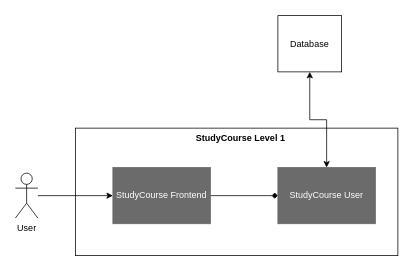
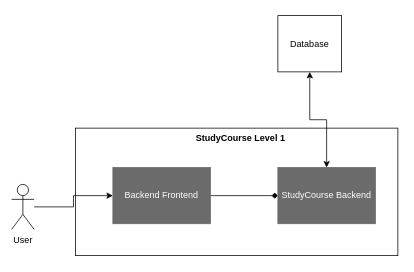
- <mxCell id="4" value="&lt;div&gt;User&lt;/div&gt;" style="shape=umlActor;verticalLabelPosition=bottom;verticalAlign=top;html=1;" vertex="1" parent="1"><mxGeometry x="20" y="230" width="30" height="60" as="geometry" /></mxCell>
+ <mxCell id="4" value="&lt;div&gt;User&lt;/div&gt;" style="shape=umlActor;verticalLabelPosition=bottom;verticalAlign=top;html=1;" vertex="1" parent="1"><mxGeometry x="15" y="245" width="30" height="60" as="geometry" /></mxCell>
- <mxCell id="6" value="StudyCourse Frontend" style="html=1;whiteSpace=wrap;fillColor=#6B6B6B;fontColor=#FFFFFF;strokeColor=#666666;fillStyle=solid;" vertex="1" parent="1"><mxGeometry x="150" y="222.5" width="130" height="75" as="geometry" /></mxCell>
+ <mxCell id="6" value="Backend Frontend" style="html=1;whiteSpace=wrap;fillColor=#6B6B6B;fontColor=#FFFFFF;strokeColor=#666666;fillStyle=solid;" vertex="1" parent="1"><mxGeometry x="150" y="222.5" width="130" height="75" as="geometry" /></mxCell>
- <mxCell id="8" value="StudyCourse User" style="html=1;whiteSpace=wrap;fillColor=#6B6B6B;fontColor=#FFFFFF;strokeColor=#666666;fillStyle=solid;" vertex="1" parent="1"><mxGeometry x="370" y="222.5" width="130" height="75" as="geometry" /></mxCell>
+ <mxCell id="8" value="StudyCourse Backend" style="html=1;whiteSpace=wrap;fillColor=#6B6B6B;fontColor=#FFFFFF;strokeColor=#666666;fillStyle=solid;" vertex="1" parent="1"><mxGeometry x="370" y="222.5" width="130" height="75" as="geometry" /></mxCell>
